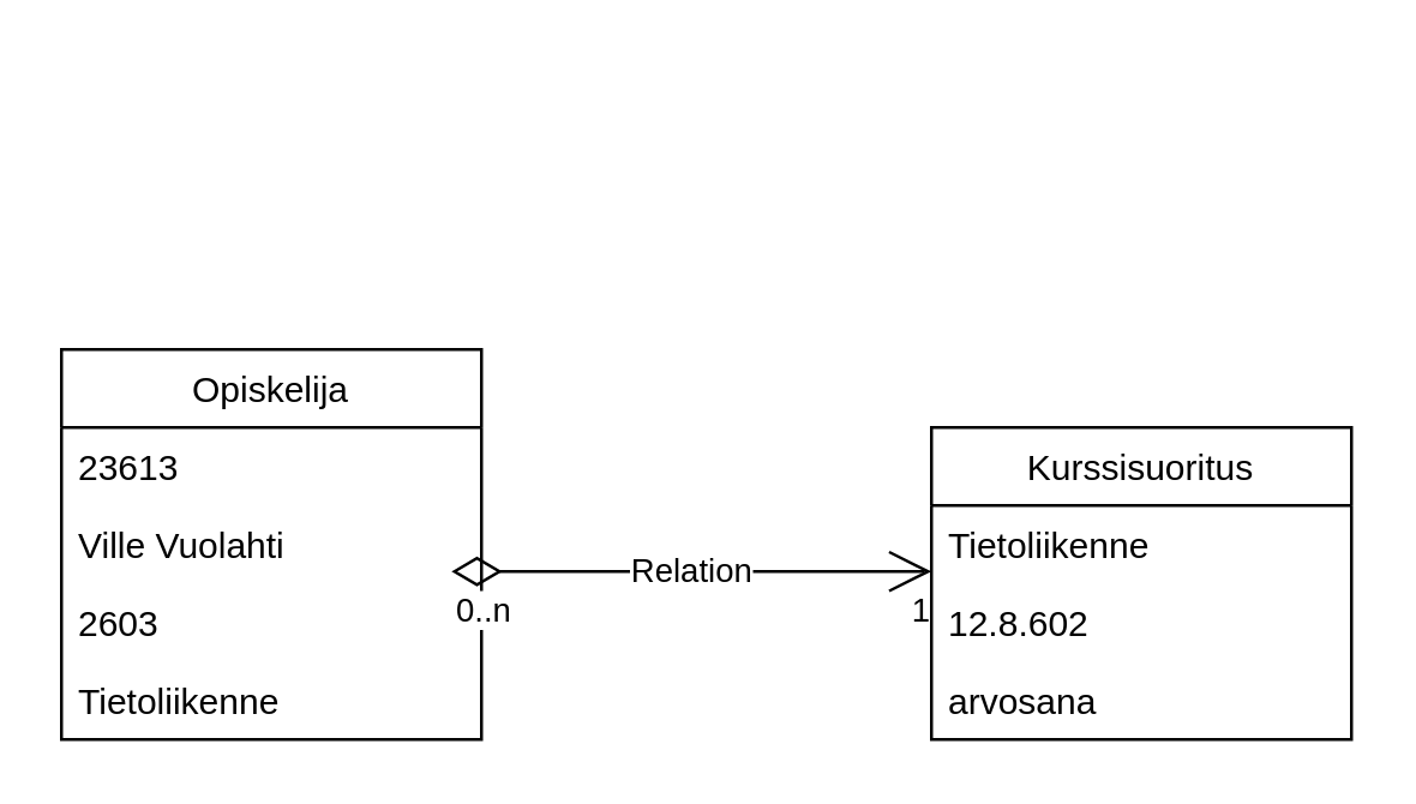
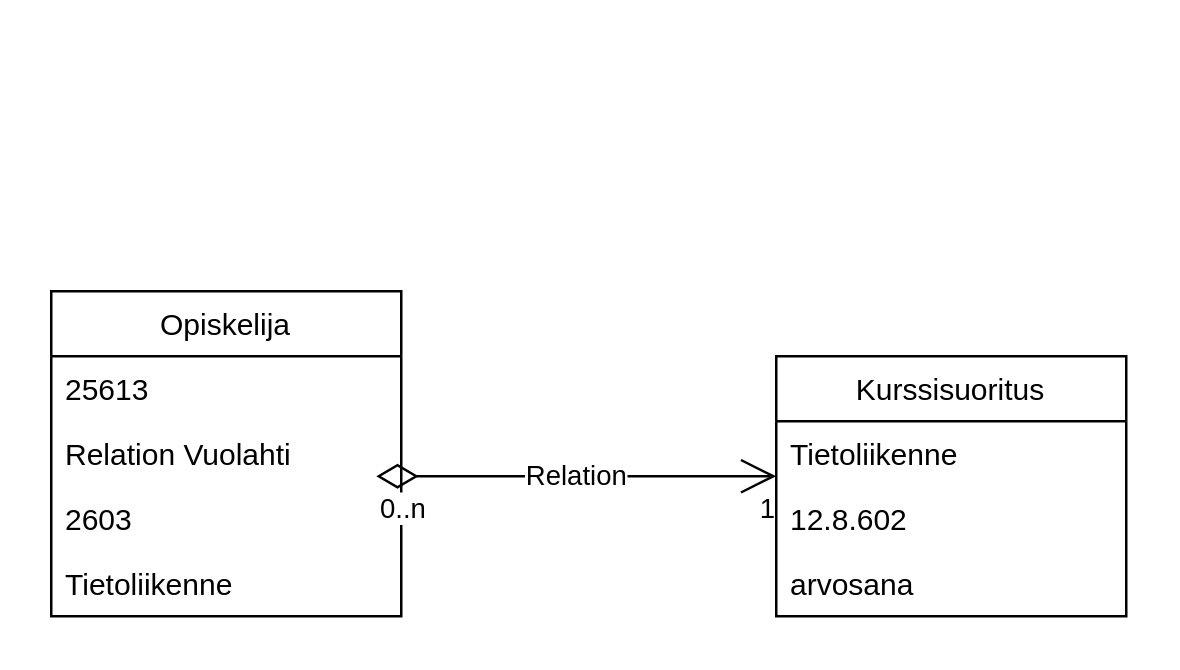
- <mxCell id="4" value="23613" style="text;strokeColor=none;fillColor=none;align=left;verticalAlign=top;spacingLeft=4;spacingRight=4;overflow=hidden;rotatable=0;points=[[0,0.5],[1,0.5]];portConstraint=eastwest;" vertex="1" parent="3"><mxGeometry y="26" width="140" height="26" as="geometry" /></mxCell>
+ <mxCell id="4" value="25613" style="text;strokeColor=none;fillColor=none;align=left;verticalAlign=top;spacingLeft=4;spacingRight=4;overflow=hidden;rotatable=0;points=[[0,0.5],[1,0.5]];portConstraint=eastwest;" vertex="1" parent="3"><mxGeometry y="26" width="140" height="26" as="geometry" /></mxCell>
- <mxCell id="5" value="Ville Vuolahti " style="text;strokeColor=none;fillColor=none;align=left;verticalAlign=top;spacingLeft=4;spacingRight=4;overflow=hidden;rotatable=0;points=[[0,0.5],[1,0.5]];portConstraint=eastwest;" vertex="1" parent="3"><mxGeometry y="52" width="140" height="26" as="geometry" /></mxCell>
+ <mxCell id="5" value="Relation Vuolahti " style="text;strokeColor=none;fillColor=none;align=left;verticalAlign=top;spacingLeft=4;spacingRight=4;overflow=hidden;rotatable=0;points=[[0,0.5],[1,0.5]];portConstraint=eastwest;" vertex="1" parent="3"><mxGeometry y="52" width="140" height="26" as="geometry" /></mxCell>
